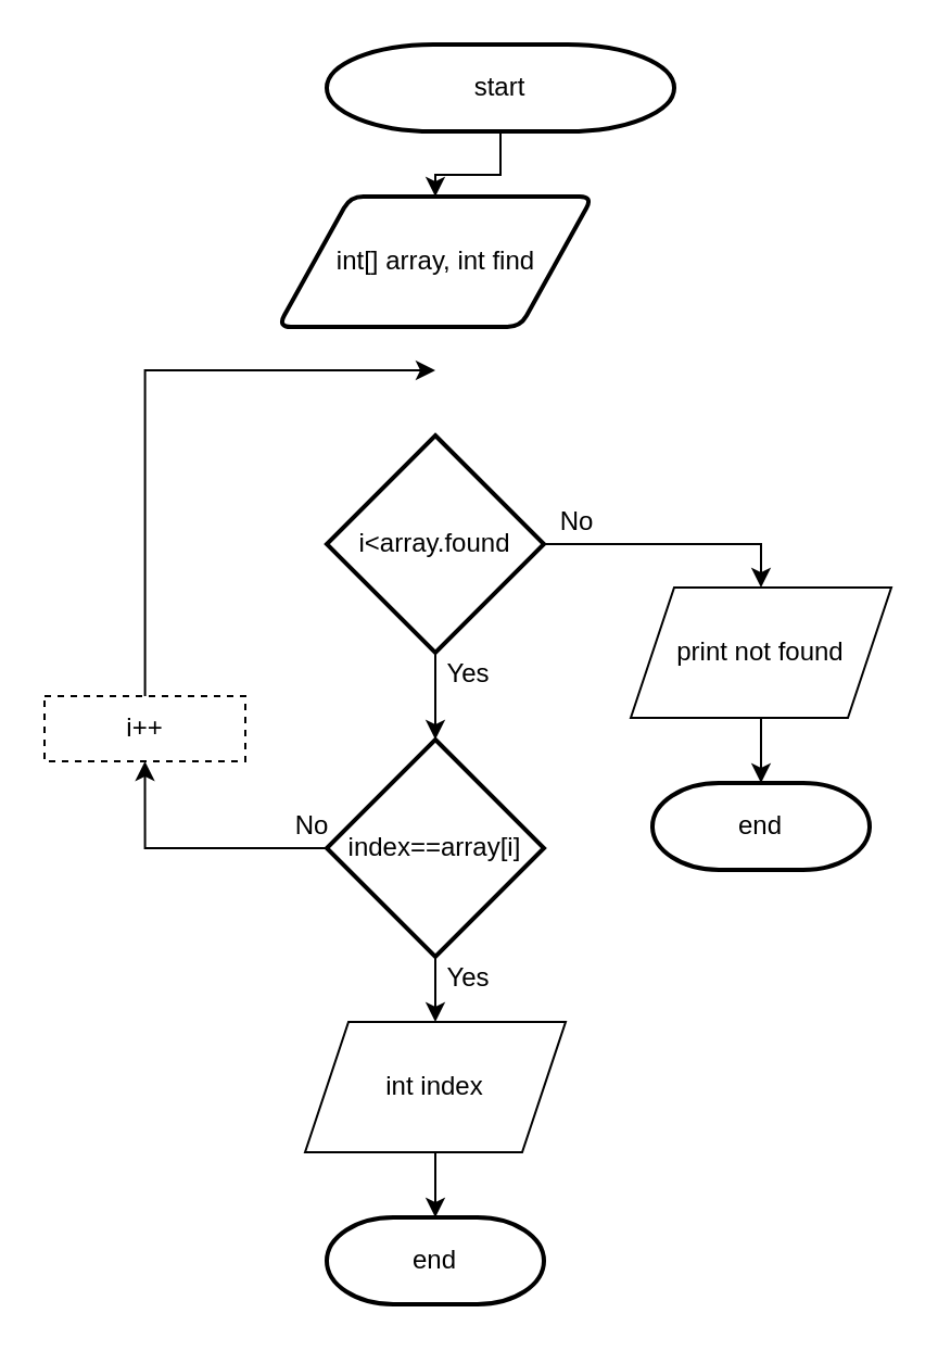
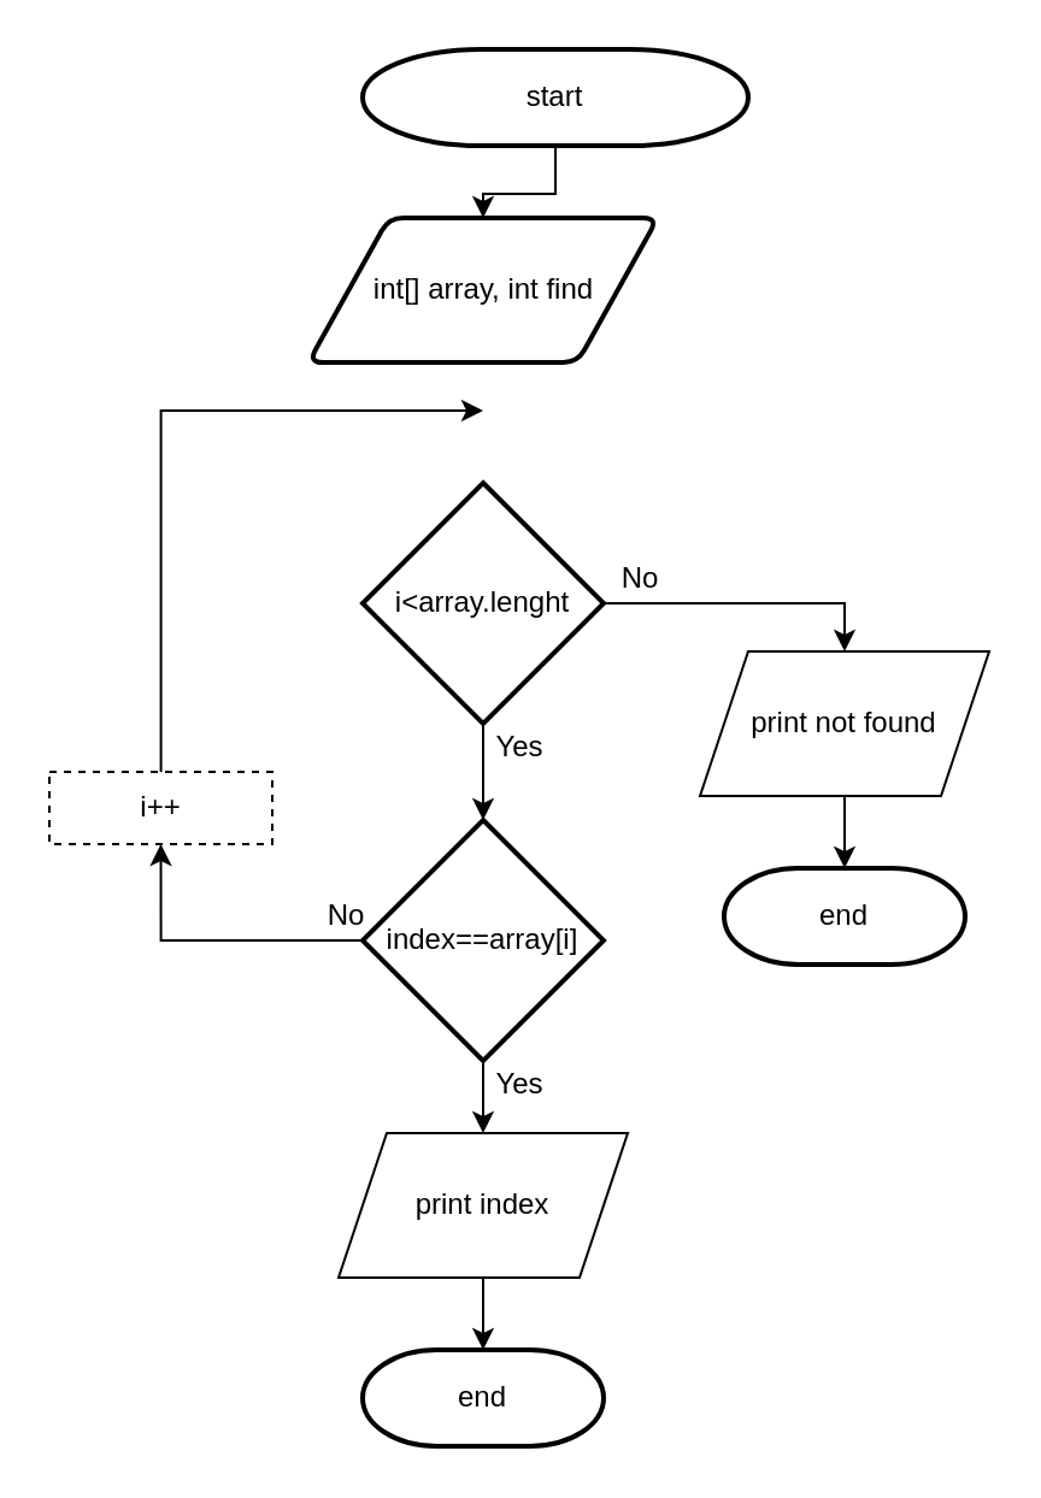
- <mxCell id="7" value="i&amp;lt;array.found" style="strokeWidth=2;html=1;shape=mxgraph.flowchart.decision;whiteSpace=wrap;" vertex="1" parent="1"><mxGeometry x="150" y="200" width="100" height="100" as="geometry" /></mxCell>
+ <mxCell id="7" value="i&amp;lt;array.lenght" style="strokeWidth=2;html=1;shape=mxgraph.flowchart.decision;whiteSpace=wrap;" vertex="1" parent="1"><mxGeometry x="150" y="200" width="100" height="100" as="geometry" /></mxCell>
- <mxCell id="12" value="int index" style="shape=parallelogram;perimeter=parallelogramPerimeter;whiteSpace=wrap;html=1;fixedSize=1;" vertex="1" parent="1"><mxGeometry x="140" y="470" width="120" height="60" as="geometry" /></mxCell>
+ <mxCell id="12" value="print index" style="shape=parallelogram;perimeter=parallelogramPerimeter;whiteSpace=wrap;html=1;fixedSize=1;" vertex="1" parent="1"><mxGeometry x="140" y="470" width="120" height="60" as="geometry" /></mxCell>
